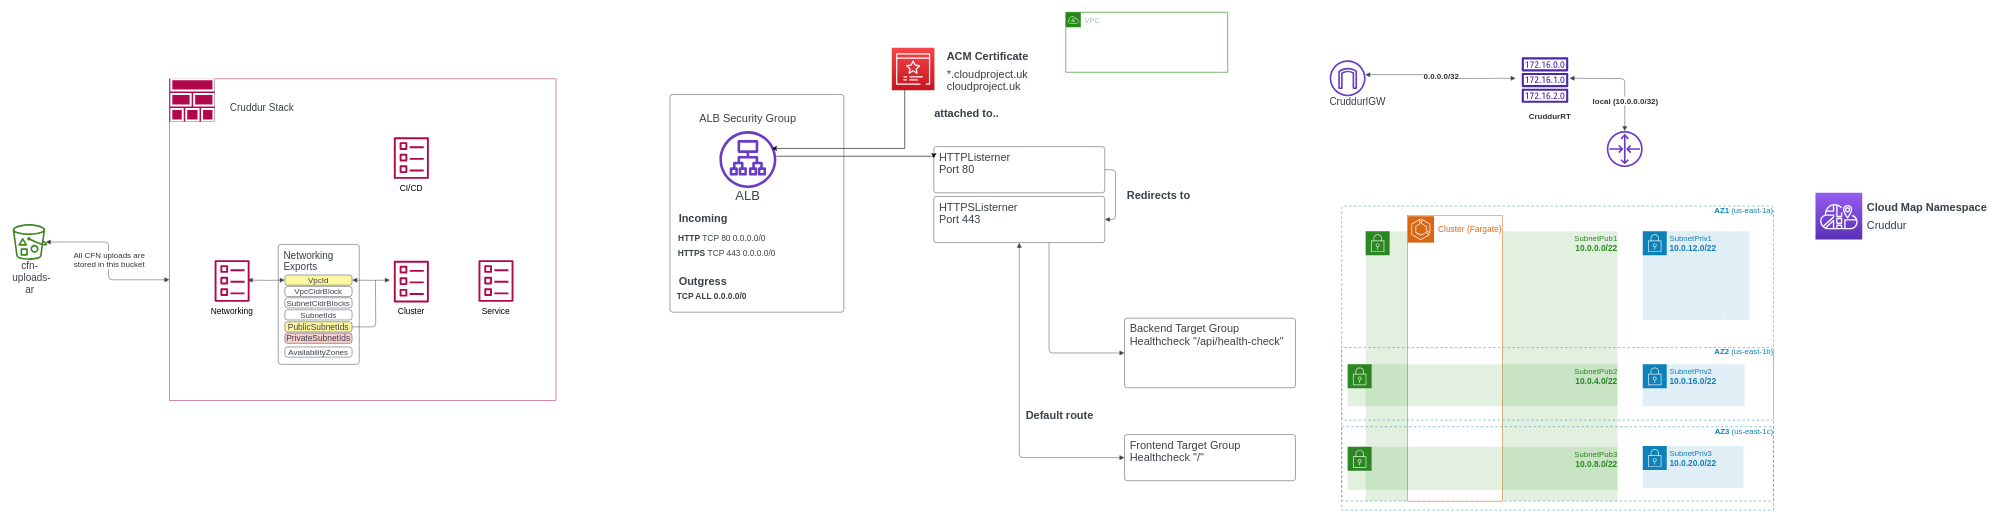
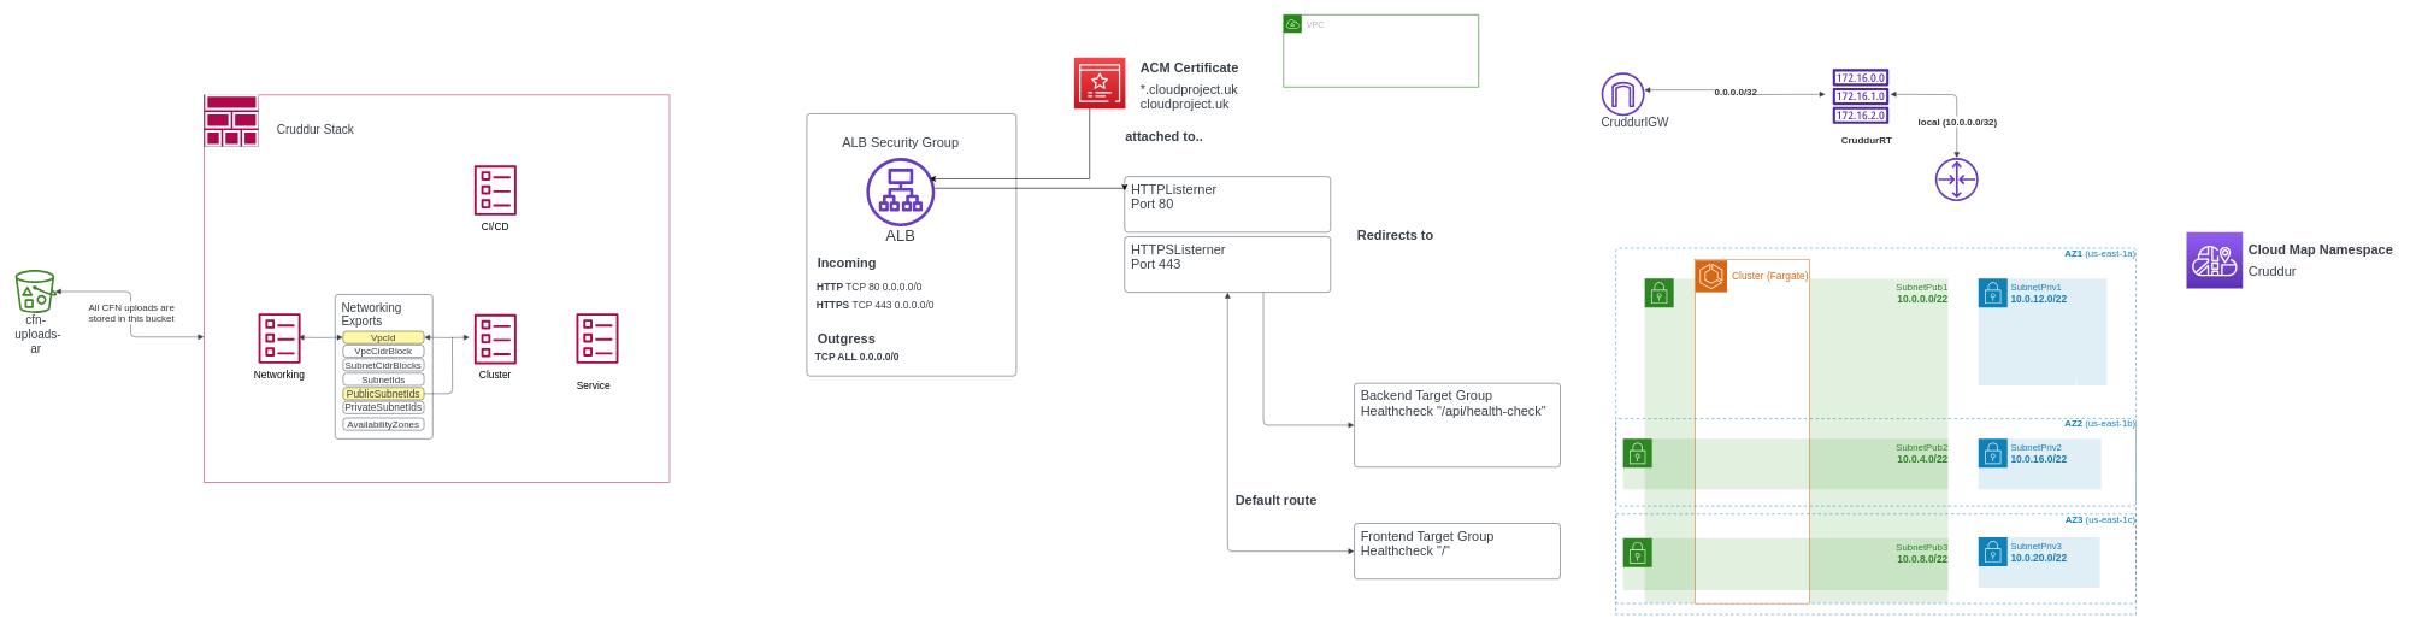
- <mxCell id="40" value="" style="html=1;jettySize=18;whiteSpace=wrap;fontSize=13;strokeColor=#3a414a;strokeOpacity=100;strokeWidth=0.8;rounded=1;arcSize=12;edgeStyle=orthogonalEdgeStyle;startArrow=none;endArrow=block;endFill=1;exitX=1.001;exitY=0.5;exitPerimeter=0;entryX=1.001;entryY=0.5;entryPerimeter=0;lucidId=Jp1THk_QCc7.;" edge="1" parent="1" source="38" target="39"><mxGeometry width="100" height="100" relative="1" as="geometry"><Array as="points" /></mxGeometry></mxCell>
- <mxCell id="57" value="&lt;font style=&quot;font-size: 14px;&quot;&gt;Service&lt;/font&gt;" style="text;strokeColor=none;align=center;fillColor=none;html=1;verticalAlign=middle;whiteSpace=wrap;rounded=0;" vertex="1" parent="1"><mxGeometry x="766" y="503" width="120" height="30" as="geometry" /></mxCell>
+ <mxCell id="57" value="&lt;font style=&quot;font-size: 14px;&quot;&gt;Service&lt;/font&gt;" style="text;strokeColor=none;align=center;fillColor=none;html=1;verticalAlign=middle;whiteSpace=wrap;rounded=0;" vertex="1" parent="1"><mxGeometry x="761" y="518" width="120" height="30" as="geometry" /></mxCell>
- <mxCell id="33" value="PrivateSubnetIds" style="html=1;overflow=block;blockSpacing=1;whiteSpace=wrap;fontSize=14;fontColor=#3a414a;spacing=0;strokeColor=#3a414a;strokeOpacity=100;rounded=1;absoluteArcSize=1;arcSize=9;strokeWidth=0.8;lucidId=xb1TEO2NR7rC;fillColor=#f8cecc;" vertex="1" parent="26"><mxGeometry x="98" y="148" width="112" height="17" as="geometry" /></mxCell>
+ <mxCell id="33" value="PrivateSubnetIds" style="html=1;overflow=block;blockSpacing=1;whiteSpace=wrap;fontSize=14;fontColor=#3a414a;spacing=0;strokeColor=#3a414a;strokeOpacity=100;rounded=1;absoluteArcSize=1;arcSize=9;strokeWidth=0.8;lucidId=xb1TEO2NR7rC;" vertex="1" parent="26"><mxGeometry x="98" y="148" width="112" height="17" as="geometry" /></mxCell>
